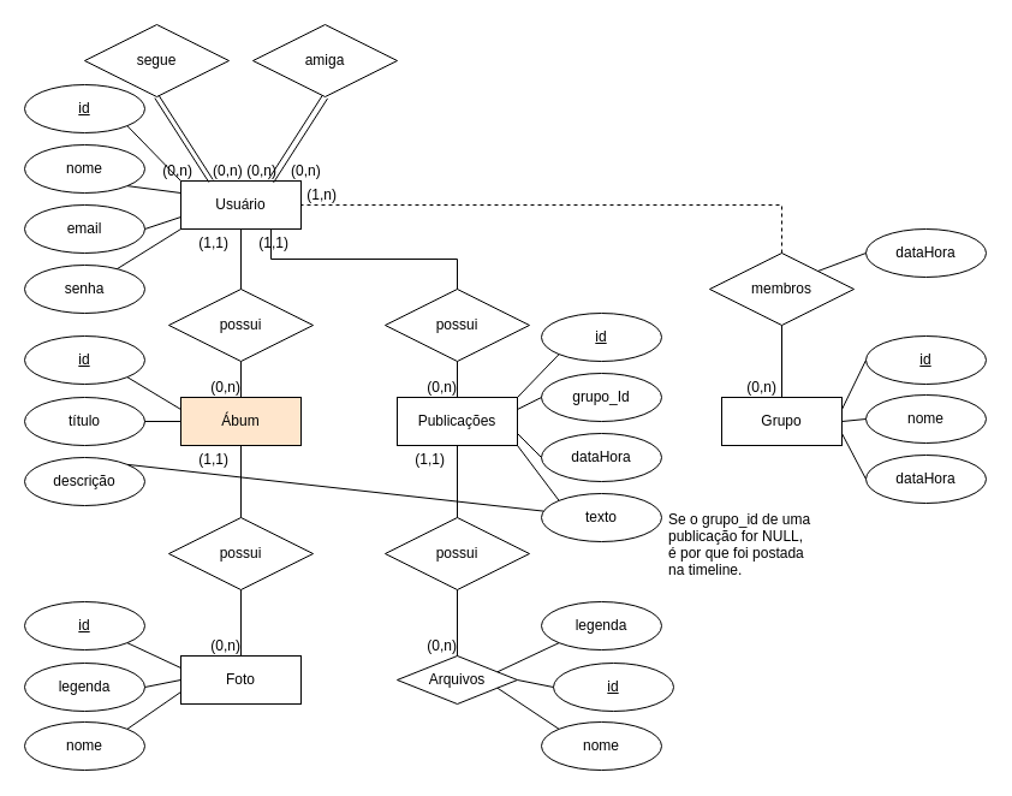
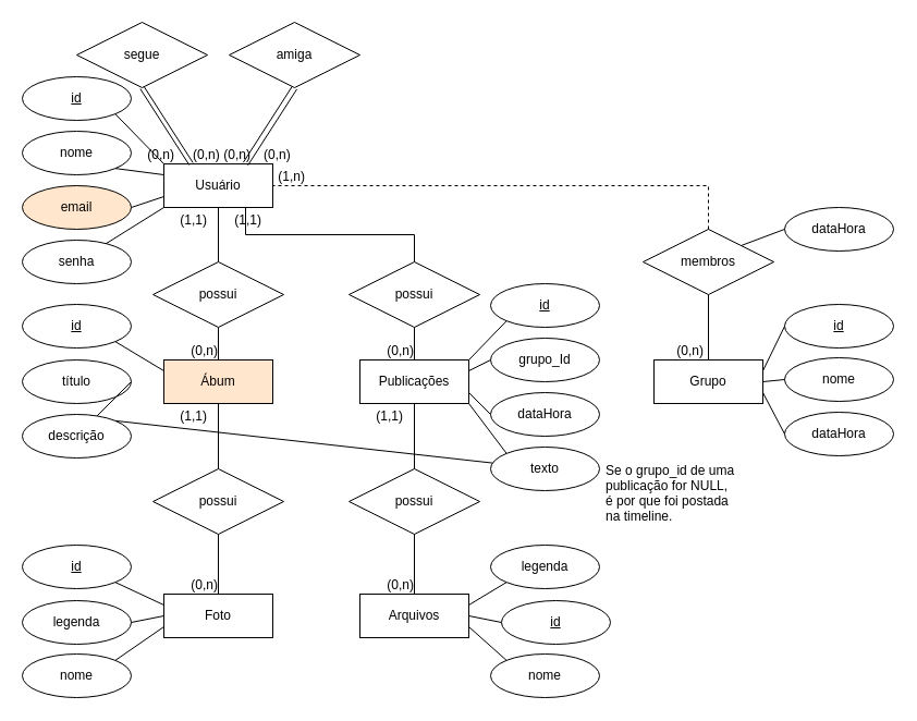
- <mxCell id="5" value="email" style="ellipse;whiteSpace=wrap;html=1;align=center;" vertex="1" parent="1"><mxGeometry x="20" y="170" width="100" height="40" as="geometry" /></mxCell>
+ <mxCell id="5" value="email" style="ellipse;whiteSpace=wrap;html=1;align=center;fillColor=#ffe6cc;" vertex="1" parent="1"><mxGeometry x="20" y="170" width="100" height="40" as="geometry" /></mxCell>
- <mxCell id="29" value="" style="endArrow=none;html=1;rounded=0;exitX=1;exitY=0.5;exitDx=0;exitDy=0;entryX=0;entryY=0.5;entryDx=0;entryDy=0;" edge="1" parent="1" source="8" target="7"><mxGeometry relative="1" as="geometry"><mxPoint x="330" y="230" as="sourcePoint" /><mxPoint x="490" y="230" as="targetPoint" /></mxGeometry></mxCell>
+ <mxCell id="29" value="" style="endArrow=none;html=1;rounded=0;exitX=1;exitY=0.5;exitDx=0;exitDy=0;" edge="1" parent="1" source="8" target="9"><mxGeometry relative="1" as="geometry"><mxPoint x="330" y="230" as="sourcePoint" /><mxPoint x="490" y="230" as="targetPoint" /></mxGeometry></mxCell>
- <mxCell id="14" value="Arquivos" style="rhombus;whiteSpace=wrap;html=1;align=center;" vertex="1" parent="1"><mxGeometry x="330" y="545" width="100" height="40" as="geometry" /></mxCell>
+ <mxCell id="14" value="Arquivos" style="whiteSpace=wrap;html=1;align=center;" vertex="1" parent="1"><mxGeometry x="330" y="545" width="100" height="40" as="geometry" /></mxCell>
